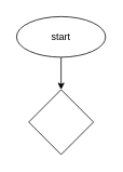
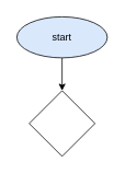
- <mxCell id="3" value="start" style="ellipse;whiteSpace=wrap;html=1;" vertex="1" parent="1"><mxGeometry x="20" y="20" width="110" height="50" as="geometry" /></mxCell>
+ <mxCell id="3" value="start" style="ellipse;whiteSpace=wrap;html=1;fillColor=#dae8fc;" vertex="1" parent="1"><mxGeometry x="20" y="20" width="110" height="50" as="geometry" /></mxCell>
